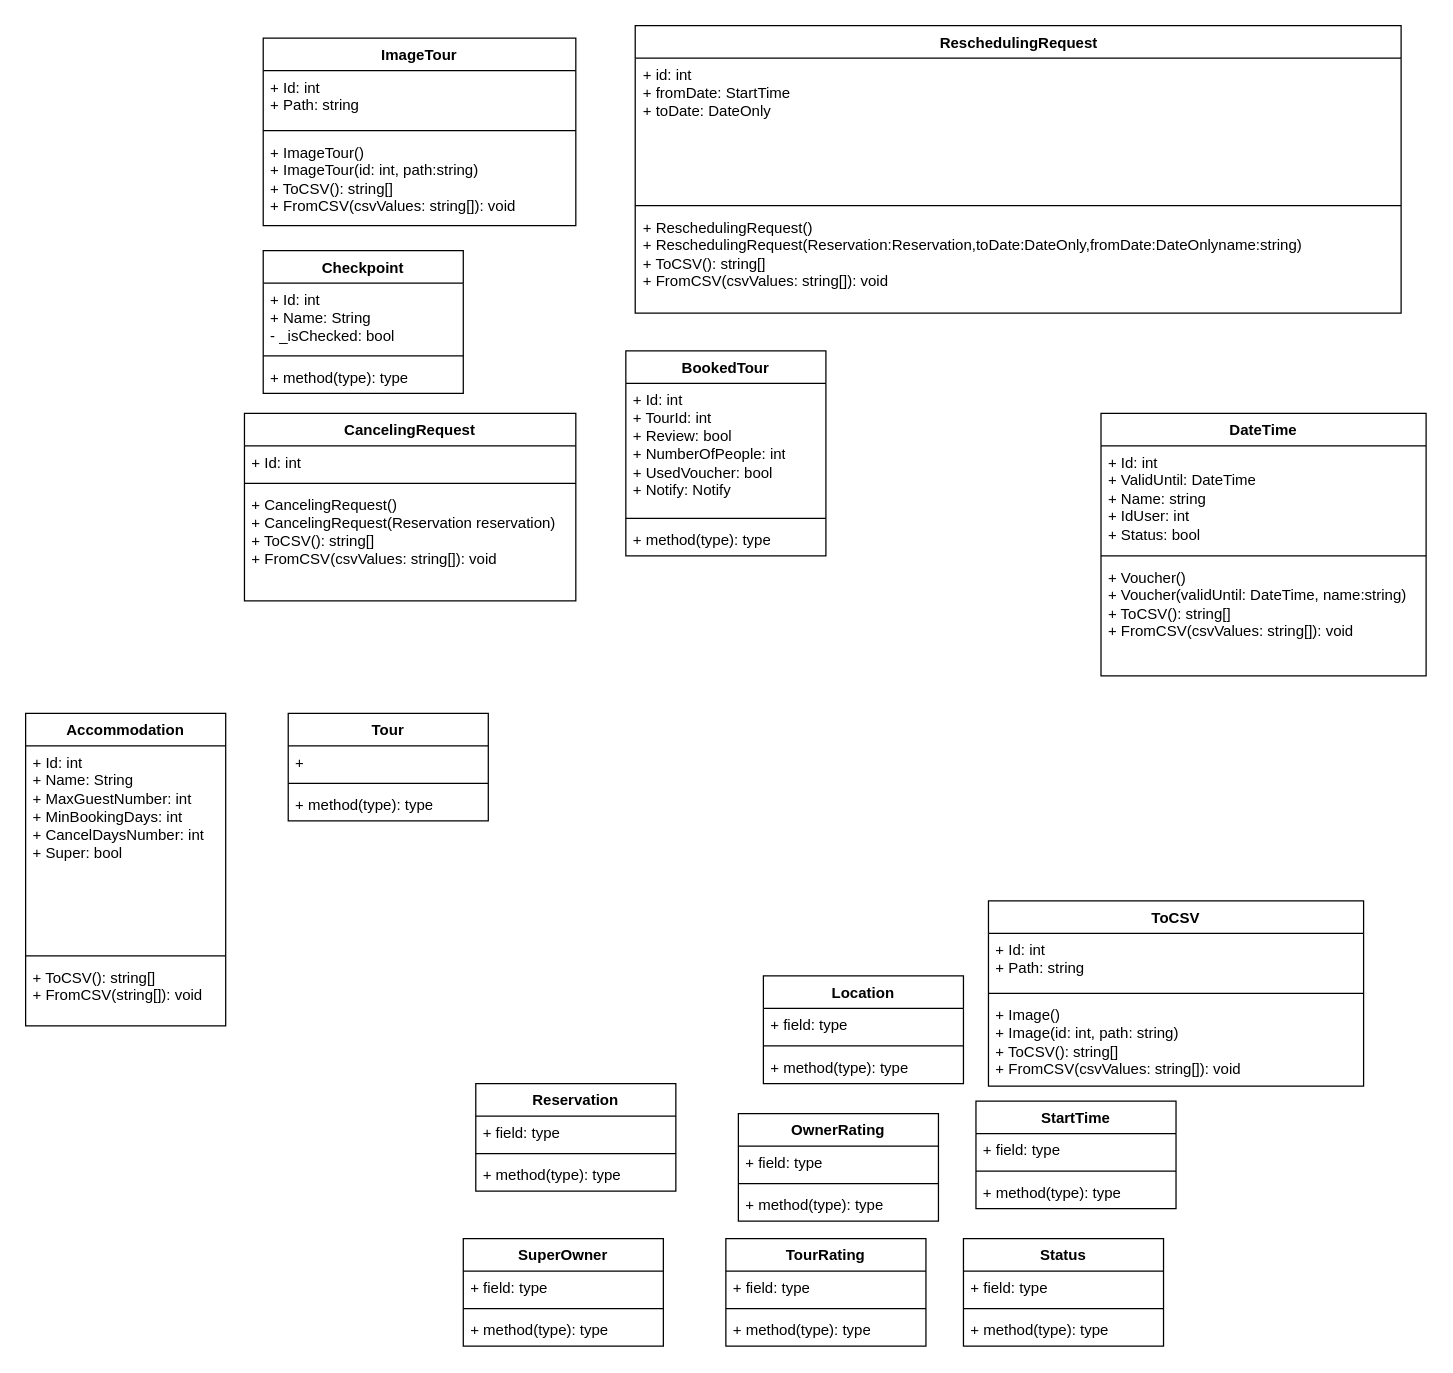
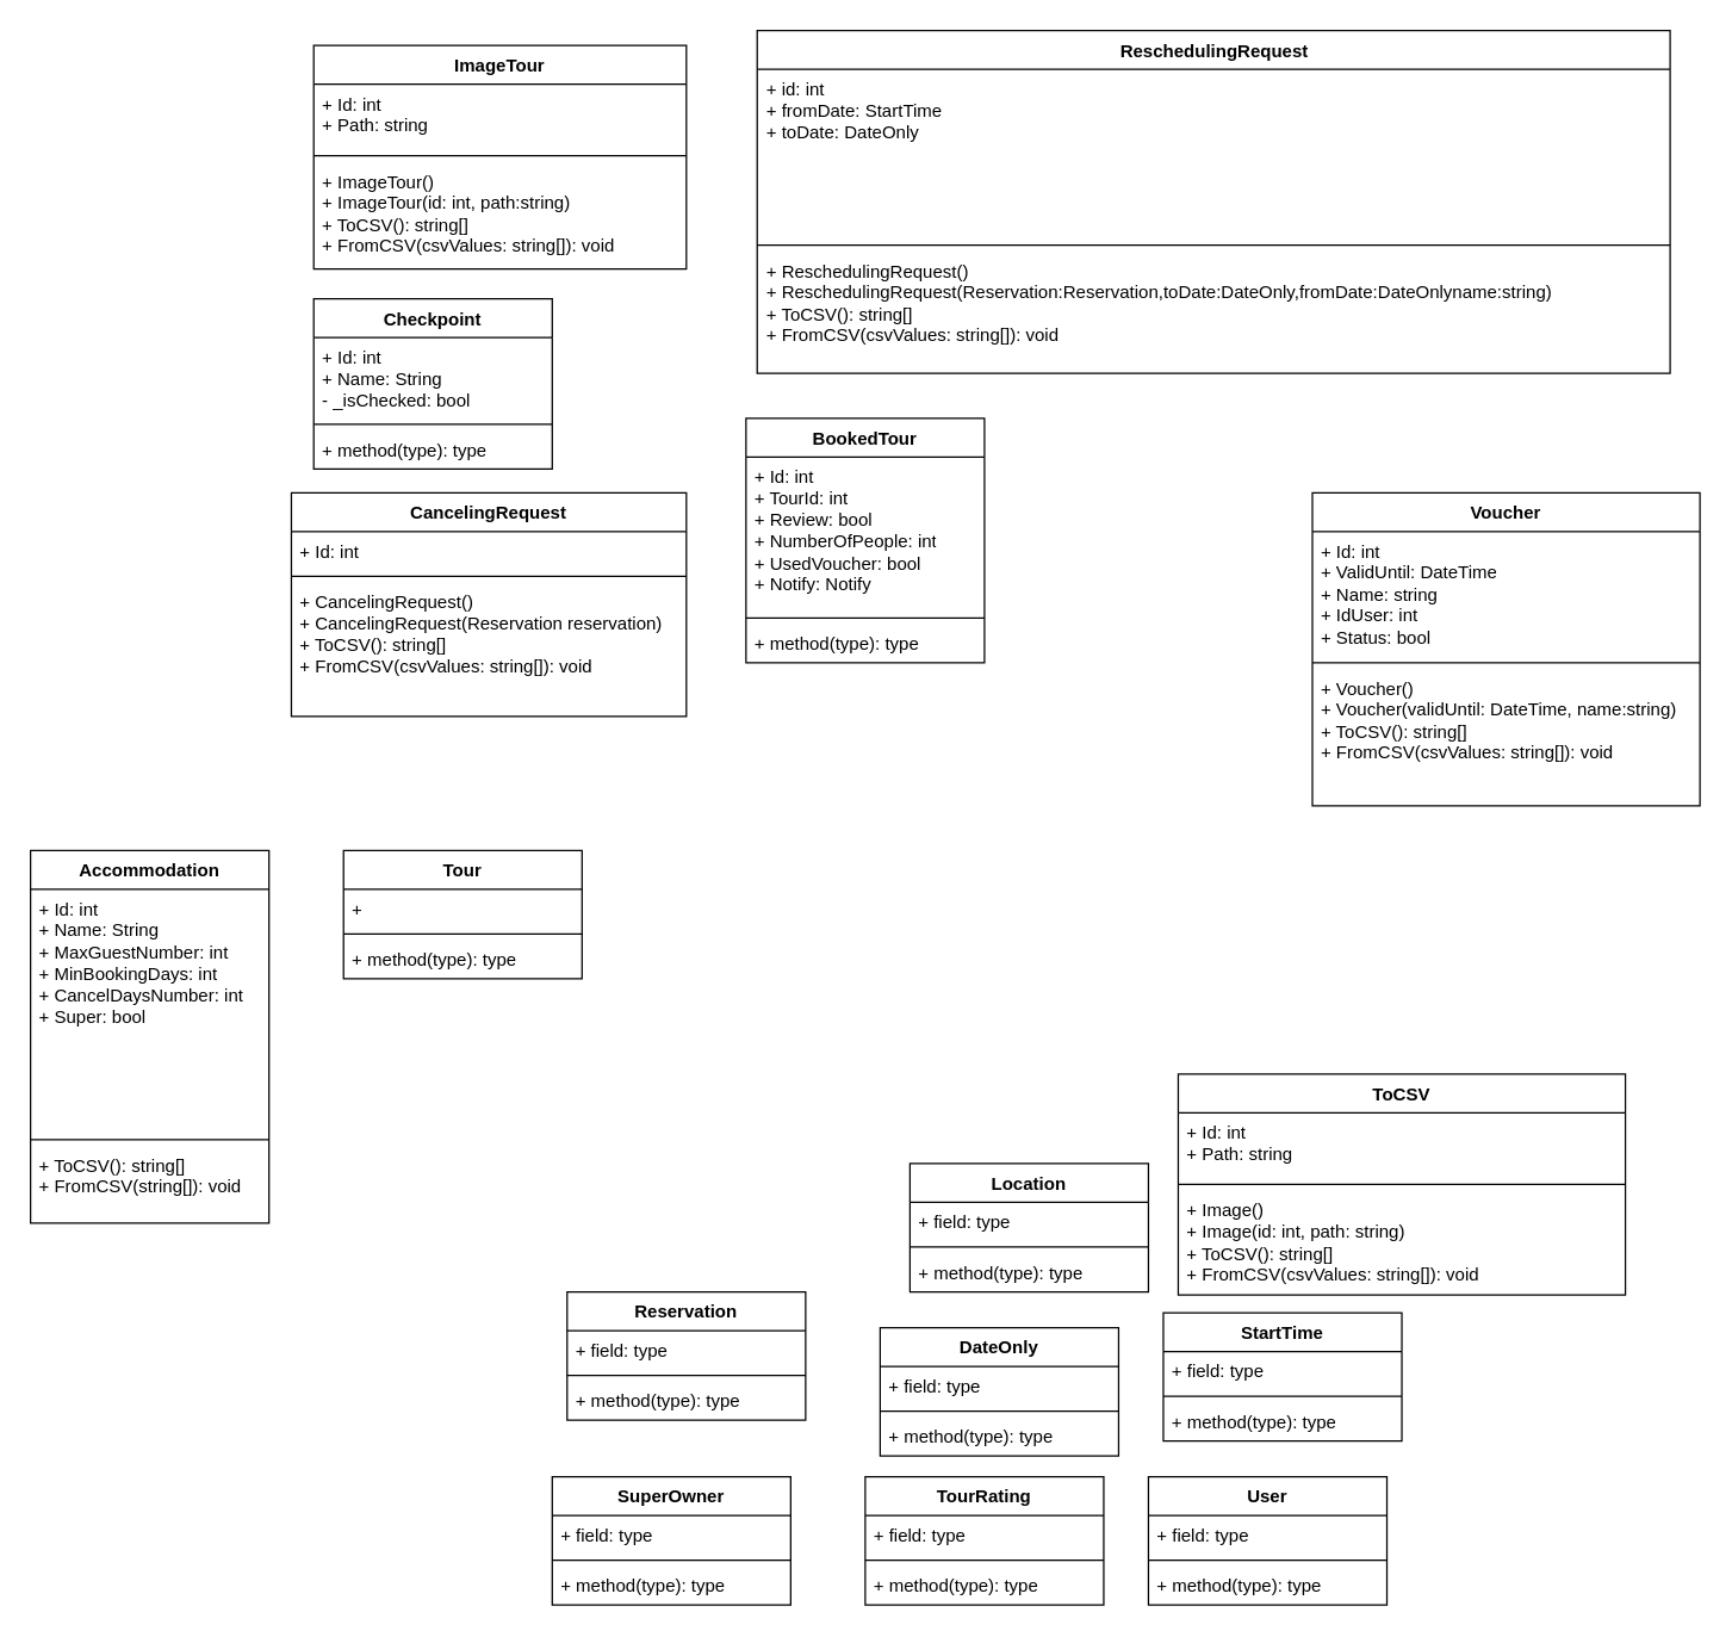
- <mxCell id="14" value="DateTime" style="swimlane;fontStyle=1;align=center;verticalAlign=top;childLayout=stackLayout;horizontal=1;startSize=26;horizontalStack=0;resizeParent=1;resizeParentMax=0;resizeLast=0;collapsible=1;marginBottom=0;whiteSpace=wrap;html=1;" parent="1" vertex="1"><mxGeometry x="880" y="330" width="260" height="210" as="geometry" /></mxCell>
+ <mxCell id="14" value="Voucher" style="swimlane;fontStyle=1;align=center;verticalAlign=top;childLayout=stackLayout;horizontal=1;startSize=26;horizontalStack=0;resizeParent=1;resizeParentMax=0;resizeLast=0;collapsible=1;marginBottom=0;whiteSpace=wrap;html=1;" parent="1" vertex="1"><mxGeometry x="880" y="330" width="260" height="210" as="geometry" /></mxCell>
- <mxCell id="34" value="OwnerRating" style="swimlane;fontStyle=1;align=center;verticalAlign=top;childLayout=stackLayout;horizontal=1;startSize=26;horizontalStack=0;resizeParent=1;resizeParentMax=0;resizeLast=0;collapsible=1;marginBottom=0;whiteSpace=wrap;html=1;" parent="1" vertex="1"><mxGeometry x="590" y="890" width="160" height="86" as="geometry" /></mxCell>
+ <mxCell id="34" value="DateOnly" style="swimlane;fontStyle=1;align=center;verticalAlign=top;childLayout=stackLayout;horizontal=1;startSize=26;horizontalStack=0;resizeParent=1;resizeParentMax=0;resizeLast=0;collapsible=1;marginBottom=0;whiteSpace=wrap;html=1;" parent="1" vertex="1"><mxGeometry x="590" y="890" width="160" height="86" as="geometry" /></mxCell>
- <mxCell id="18" value="Status" style="swimlane;fontStyle=1;align=center;verticalAlign=top;childLayout=stackLayout;horizontal=1;startSize=26;horizontalStack=0;resizeParent=1;resizeParentMax=0;resizeLast=0;collapsible=1;marginBottom=0;whiteSpace=wrap;html=1;" parent="1" vertex="1"><mxGeometry x="770" y="990" width="160" height="86" as="geometry" /></mxCell>
+ <mxCell id="18" value="User" style="swimlane;fontStyle=1;align=center;verticalAlign=top;childLayout=stackLayout;horizontal=1;startSize=26;horizontalStack=0;resizeParent=1;resizeParentMax=0;resizeLast=0;collapsible=1;marginBottom=0;whiteSpace=wrap;html=1;" parent="1" vertex="1"><mxGeometry x="770" y="990" width="160" height="86" as="geometry" /></mxCell>
